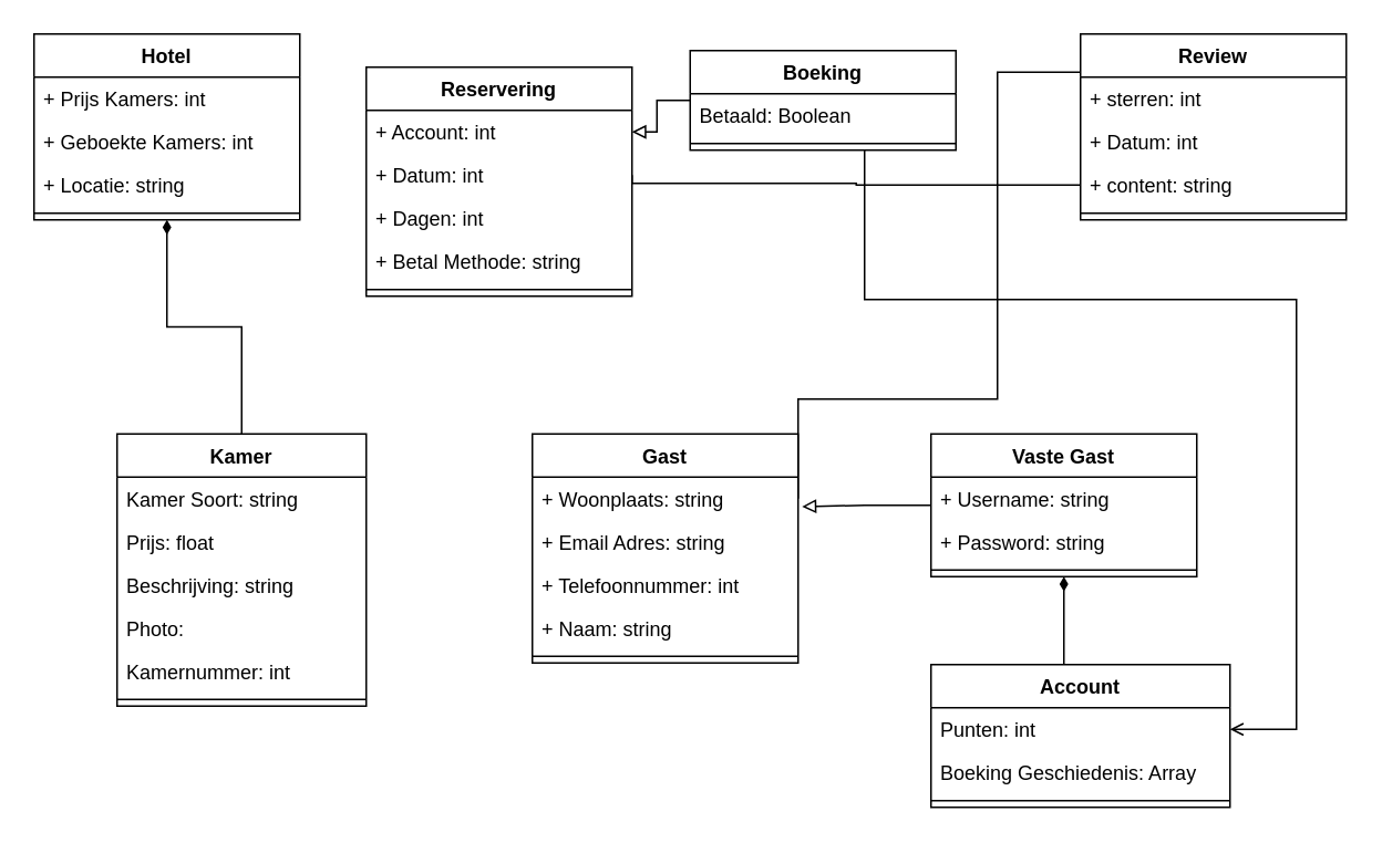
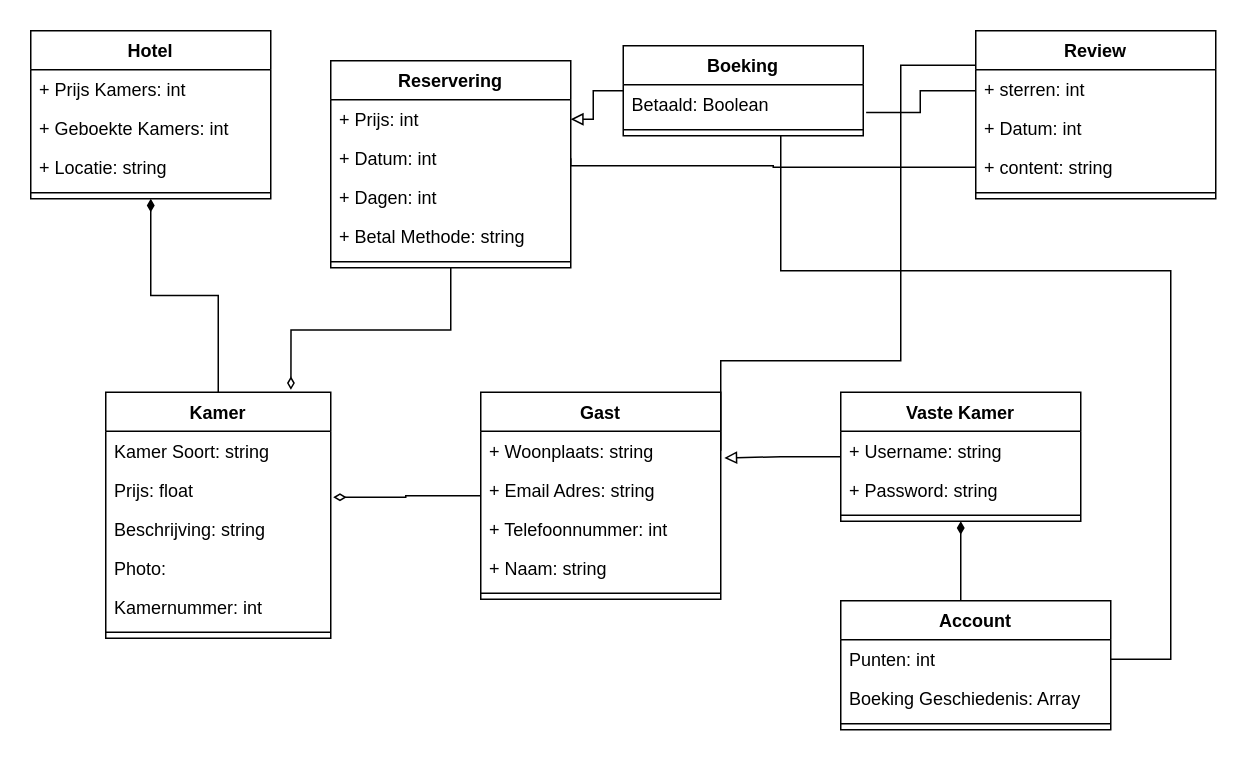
+ <mxCell id="38" style="edgeStyle=orthogonalEdgeStyle;rounded=0;orthogonalLoop=1;jettySize=auto;html=1;entryX=1.012;entryY=0.71;entryDx=0;entryDy=0;entryPerimeter=0;startArrow=none;startFill=0;endArrow=none;endFill=0;" edge="1" parent="1" source="39" target="35"><mxGeometry relative="1" as="geometry"><Array as="points"><mxPoint x="613" y="60" /><mxPoint x="613" y="75" /></Array></mxGeometry></mxCell>
- <mxCell id="46" value="+ Account: int" style="text;strokeColor=none;fillColor=none;align=left;verticalAlign=top;spacingLeft=4;spacingRight=4;overflow=hidden;rotatable=0;points=[[0,0.5],[1,0.5]];portConstraint=eastwest;" vertex="1" parent="45"><mxGeometry y="26" width="160" height="26" as="geometry" /></mxCell>
+ <mxCell id="46" value="+ Prijs: int" style="text;strokeColor=none;fillColor=none;align=left;verticalAlign=top;spacingLeft=4;spacingRight=4;overflow=hidden;rotatable=0;points=[[0,0.5],[1,0.5]];portConstraint=eastwest;" vertex="1" parent="45"><mxGeometry y="26" width="160" height="26" as="geometry" /></mxCell>
+ <mxCell id="44" style="edgeStyle=orthogonalEdgeStyle;rounded=0;orthogonalLoop=1;jettySize=auto;html=1;entryX=0.823;entryY=-0.01;entryDx=0;entryDy=0;entryPerimeter=0;startArrow=none;startFill=0;endArrow=diamondThin;endFill=0;" edge="1" parent="1" source="45" target="3"><mxGeometry relative="1" as="geometry" /></mxCell>
- <mxCell id="23" value="Vaste Gast" style="swimlane;fontStyle=1;align=center;verticalAlign=top;childLayout=stackLayout;horizontal=1;startSize=26;horizontalStack=0;resizeParent=1;resizeParentMax=0;resizeLast=0;collapsible=1;marginBottom=0;" vertex="1" parent="1"><mxGeometry x="560" y="261" width="160" height="86" as="geometry" /></mxCell>
+ <mxCell id="23" value="Vaste Kamer" style="swimlane;fontStyle=1;align=center;verticalAlign=top;childLayout=stackLayout;horizontal=1;startSize=26;horizontalStack=0;resizeParent=1;resizeParentMax=0;resizeLast=0;collapsible=1;marginBottom=0;" vertex="1" parent="1"><mxGeometry x="560" y="261" width="160" height="86" as="geometry" /></mxCell>
+ <mxCell id="15" style="edgeStyle=orthogonalEdgeStyle;rounded=0;orthogonalLoop=1;jettySize=auto;html=1;entryX=1.011;entryY=0.692;entryDx=0;entryDy=0;entryPerimeter=0;startArrow=none;startFill=0;endArrow=diamondThin;endFill=0;" edge="1" parent="1" source="16" target="5"><mxGeometry relative="1" as="geometry" /></mxCell>
- <mxCell id="32" style="edgeStyle=orthogonalEdgeStyle;rounded=0;orthogonalLoop=1;jettySize=auto;html=1;endArrow=open;endFill=0;entryX=1;entryY=0.5;entryDx=0;entryDy=0;" edge="1" parent="1" source="34" target="29"><mxGeometry relative="1" as="geometry"><mxPoint x="730" y="410" as="targetPoint" /><Array as="points"><mxPoint x="520" y="180" /><mxPoint x="780" y="180" /><mxPoint x="780" y="439" /></Array></mxGeometry></mxCell>
+ <mxCell id="32" style="edgeStyle=orthogonalEdgeStyle;rounded=0;orthogonalLoop=1;jettySize=auto;html=1;endArrow=none;endFill=0;entryX=1;entryY=0.5;entryDx=0;entryDy=0;" edge="1" parent="1" source="34" target="29"><mxGeometry relative="1" as="geometry"><mxPoint x="730" y="410" as="targetPoint" /><Array as="points"><mxPoint x="520" y="180" /><mxPoint x="780" y="180" /><mxPoint x="780" y="439" /></Array></mxGeometry></mxCell>
